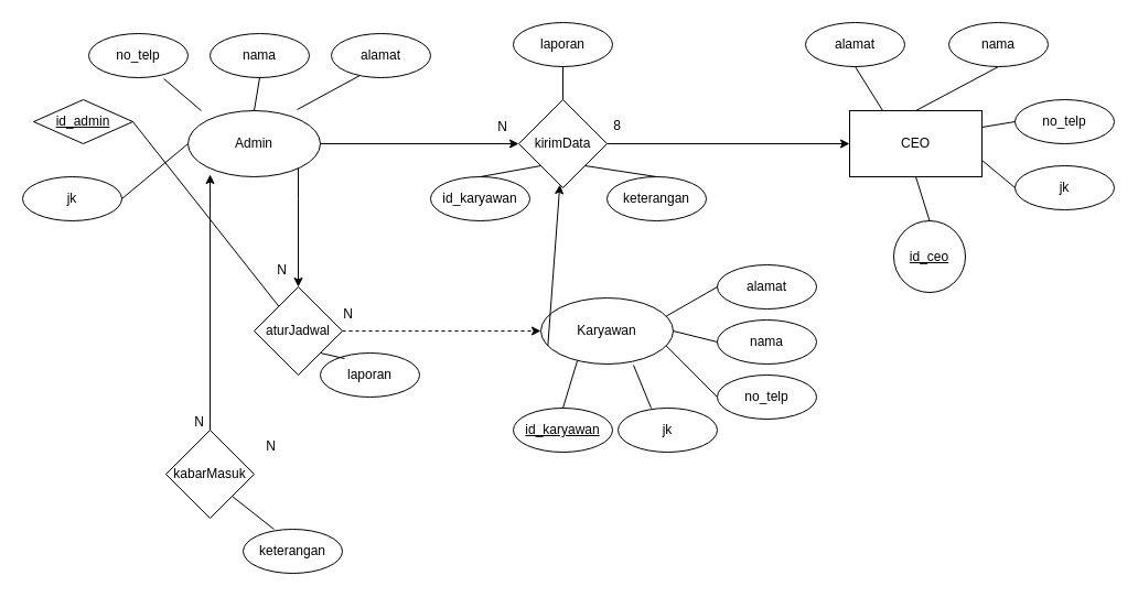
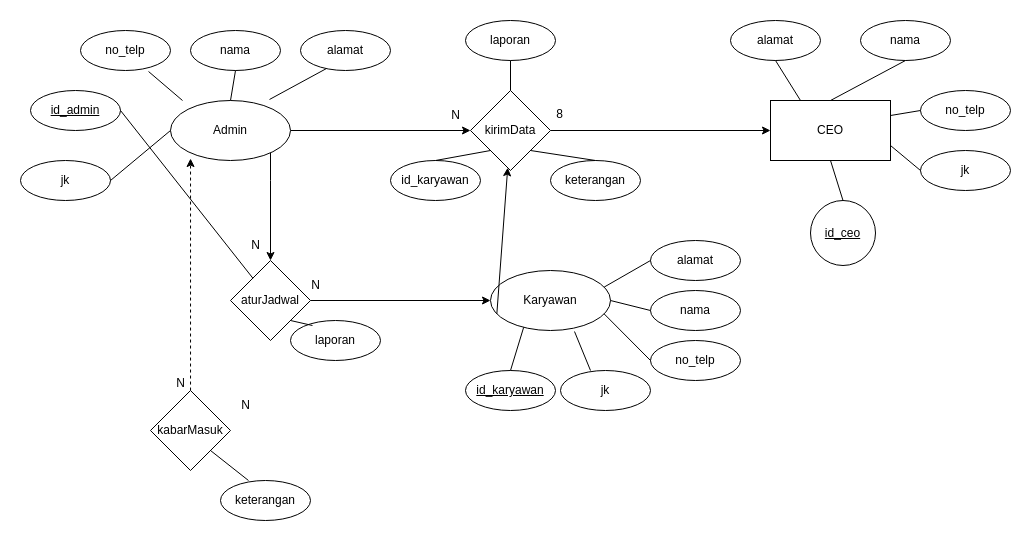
- <mxCell id="8" value="&lt;u&gt;id_admin&lt;/u&gt;" style="rhombus;whiteSpace=wrap;html=1;" vertex="1" parent="1"><mxGeometry x="30" y="90" width="90" height="40" as="geometry" /></mxCell>
+ <mxCell id="8" value="&lt;u&gt;id_admin&lt;/u&gt;" style="ellipse;whiteSpace=wrap;html=1;" vertex="1" parent="1"><mxGeometry x="30" y="90" width="90" height="40" as="geometry" /></mxCell>
- <mxCell id="12" style="edgeStyle=orthogonalEdgeStyle;rounded=0;orthogonalLoop=1;jettySize=auto;html=1;entryX=0.167;entryY=0.967;entryDx=0;entryDy=0;entryPerimeter=0;" edge="1" parent="1" source="13" target="4"><mxGeometry relative="1" as="geometry" /></mxCell>
+ <mxCell id="12" style="edgeStyle=orthogonalEdgeStyle;rounded=0;orthogonalLoop=1;jettySize=auto;html=1;entryX=0.167;entryY=0.967;entryDx=0;entryDy=0;entryPerimeter=0;dashed=1;" edge="1" parent="1" source="13" target="4"><mxGeometry relative="1" as="geometry" /></mxCell>
- <mxCell id="14" style="edgeStyle=orthogonalEdgeStyle;rounded=0;orthogonalLoop=1;jettySize=auto;html=1;entryX=0;entryY=0.5;entryDx=0;entryDy=0;dashed=1;" edge="1" parent="1" source="15" target="5"><mxGeometry relative="1" as="geometry" /></mxCell>
+ <mxCell id="14" style="edgeStyle=orthogonalEdgeStyle;rounded=0;orthogonalLoop=1;jettySize=auto;html=1;entryX=0;entryY=0.5;entryDx=0;entryDy=0;" edge="1" parent="1" source="15" target="5"><mxGeometry relative="1" as="geometry" /></mxCell>
